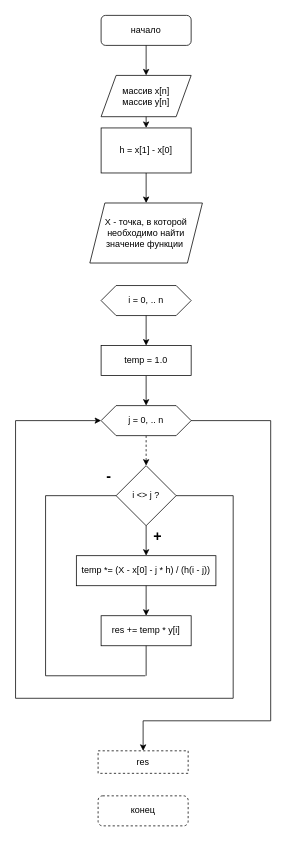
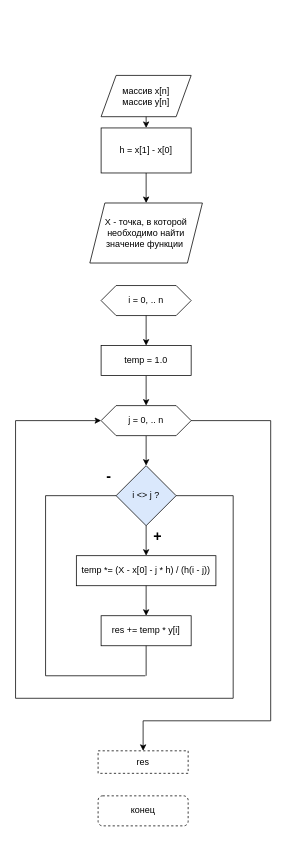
- <mxCell id="2" value="начало" style="rounded=1;whiteSpace=wrap;html=1;" vertex="1" parent="1"><mxGeometry x="134" y="20" width="120" height="40" as="geometry" /></mxCell>
- <mxCell id="3" value="" style="endArrow=classic;html=1;exitX=0.5;exitY=1;exitDx=0;exitDy=0;entryX=0.5;entryY=0;entryDx=0;entryDy=0;" edge="1" parent="1" source="2" target="4"><mxGeometry width="50" height="50" relative="1" as="geometry"><mxPoint x="250" y="160" as="sourcePoint" /><mxPoint x="230" y="120" as="targetPoint" /></mxGeometry></mxCell>
- <mxCell id="14" value="" style="edgeStyle=orthogonalEdgeStyle;rounded=0;orthogonalLoop=1;jettySize=auto;html=1;dashed=1;" edge="1" parent="1" source="15" target="16"><mxGeometry relative="1" as="geometry" /></mxCell>
+ <mxCell id="14" value="" style="edgeStyle=orthogonalEdgeStyle;rounded=0;orthogonalLoop=1;jettySize=auto;html=1;" edge="1" parent="1" source="15" target="16"><mxGeometry relative="1" as="geometry" /></mxCell>
- <mxCell id="16" value="i &amp;lt;&amp;gt; j ?" style="rhombus;whiteSpace=wrap;html=1;" vertex="1" parent="1"><mxGeometry x="154" y="620" width="80" height="80" as="geometry" /></mxCell>
+ <mxCell id="16" value="i &amp;lt;&amp;gt; j ?" style="rhombus;whiteSpace=wrap;html=1;fillColor=#dae8fc;" vertex="1" parent="1"><mxGeometry x="154" y="620" width="80" height="80" as="geometry" /></mxCell>
